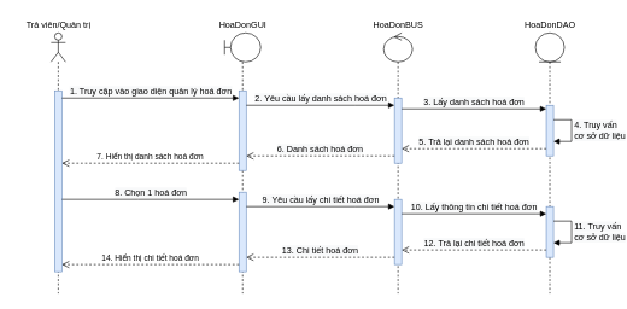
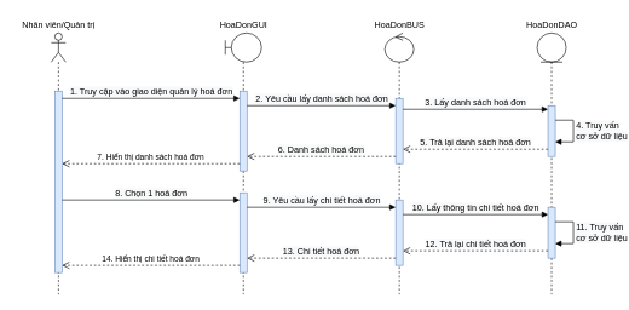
- <mxCell id="19" value="Trả viên/Quản trị" style="text;html=1;align=center;verticalAlign=middle;resizable=0;points=[];autosize=1;strokeColor=none;fillColor=none;" vertex="1" parent="1"><mxGeometry y="20" width="120" height="30" as="geometry" x="20" /></mxCell>
+ <mxCell id="19" value="Nhân viên/Quản trị" style="text;html=1;align=center;verticalAlign=middle;resizable=0;points=[];autosize=1;strokeColor=none;fillColor=none;" vertex="1" parent="1"><mxGeometry y="20" width="120" height="30" as="geometry" x="20" /></mxCell>
